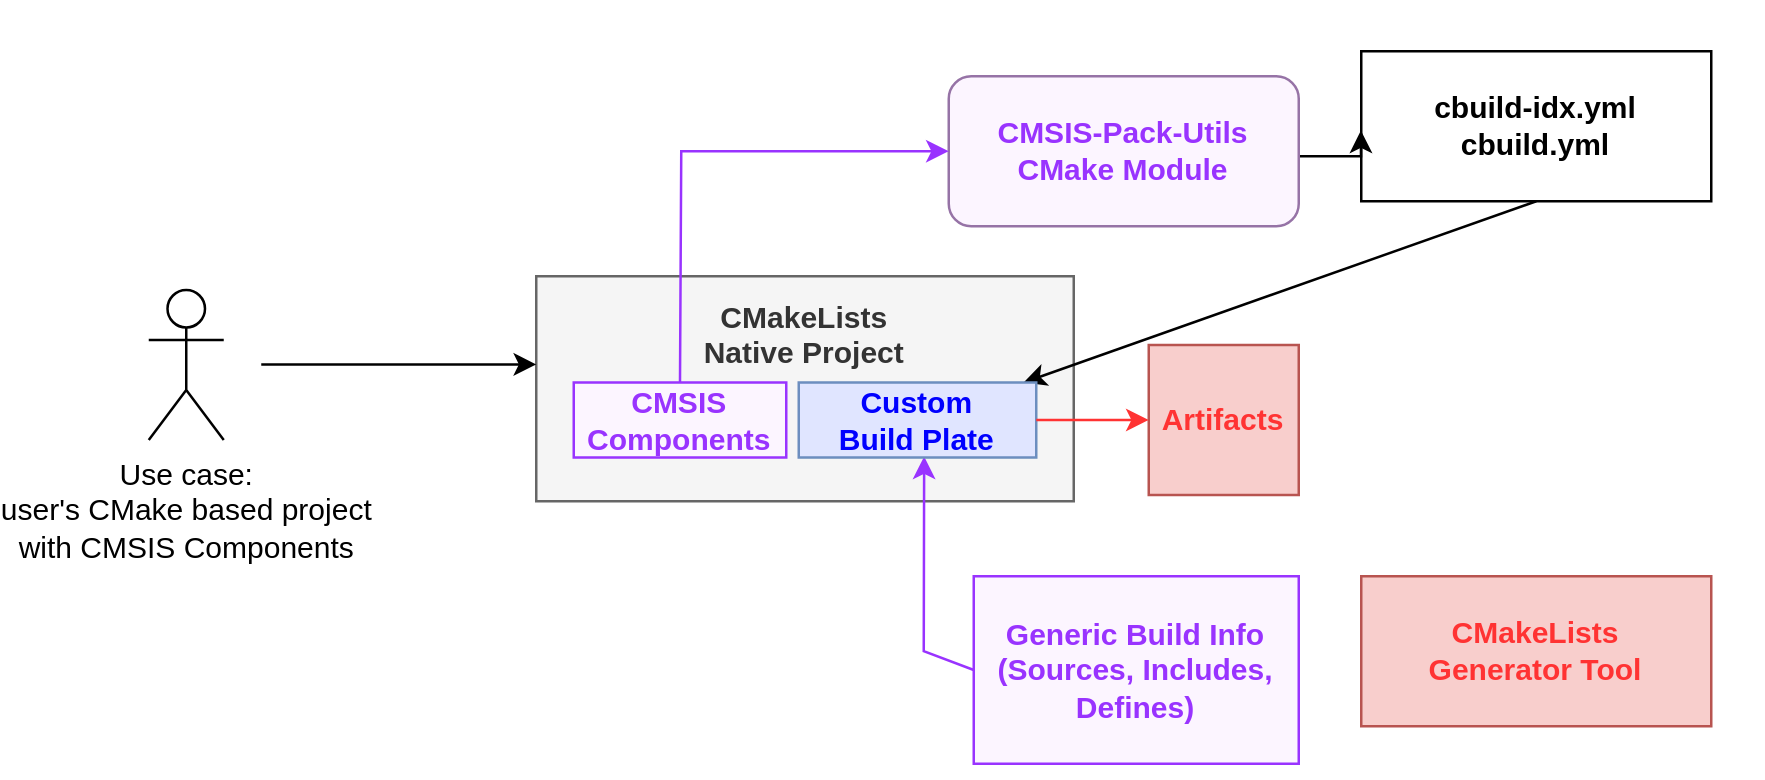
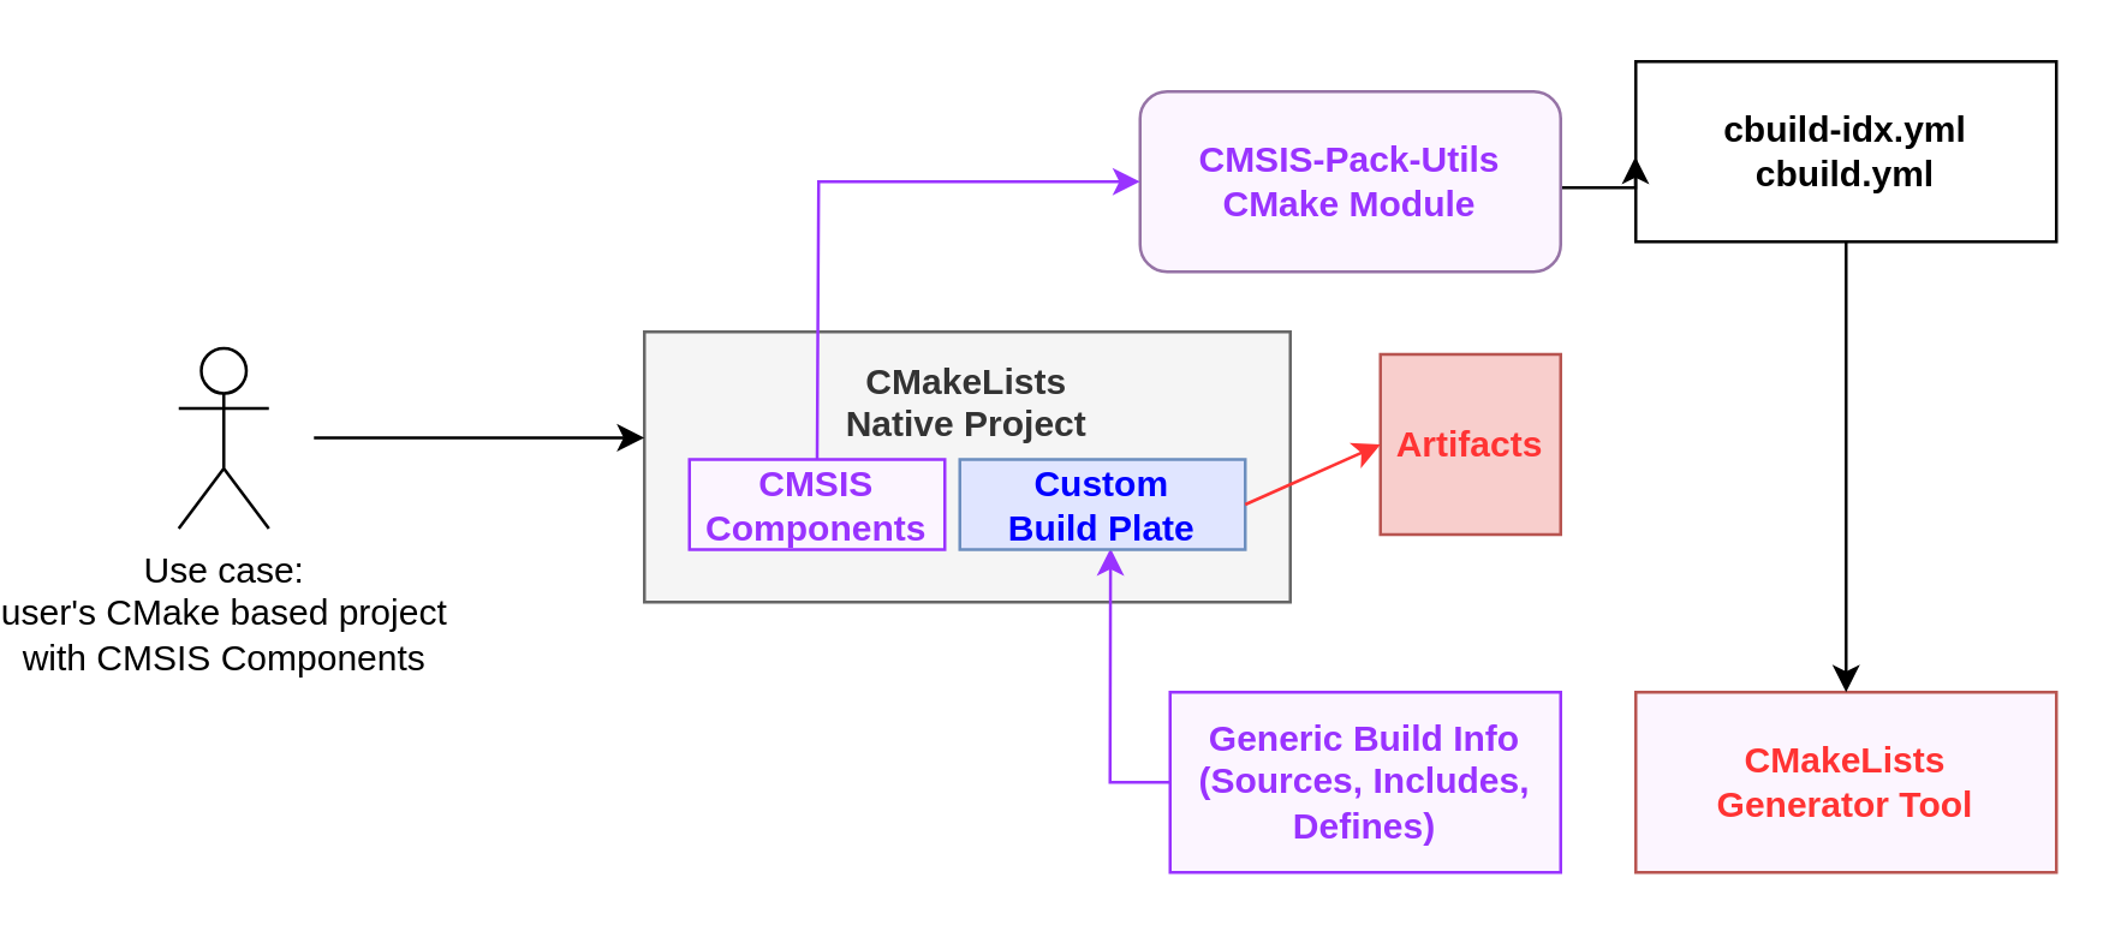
- <mxCell id="10" value="" style="endArrow=classic;html=1;rounded=0;exitX=0.5;exitY=1;exitDx=0;exitDy=0;" parent="1" source="3" target="13" edge="1"><mxGeometry width="50" height="50" relative="1" as="geometry"><mxPoint x="610" y="120" as="sourcePoint" /><mxPoint x="660" y="70" as="targetPoint" /></mxGeometry></mxCell>
+ <mxCell id="10" value="" style="endArrow=classic;html=1;rounded=0;exitX=0.5;exitY=1;exitDx=0;exitDy=0;entryX=0.5;entryY=0;entryDx=0;entryDy=0;" parent="1" source="3" target="2" edge="1"><mxGeometry width="50" height="50" relative="1" as="geometry"><mxPoint x="610" y="120" as="sourcePoint" /><mxPoint x="660" y="70" as="targetPoint" /></mxGeometry></mxCell>
- <mxCell id="14" value="&lt;b style=&quot;border-color: var(--border-color);&quot;&gt;&lt;b style=&quot;border-color: var(--border-color);&quot;&gt;&lt;font style=&quot;border-color: var(--border-color);&quot; color=&quot;#ff3333&quot;&gt;Artifacts&lt;/font&gt;&lt;/b&gt;&lt;br style=&quot;border-color: var(--border-color);&quot;&gt;&lt;/b&gt;" style="rounded=0;whiteSpace=wrap;html=1;fillColor=#f8cecc;strokeColor=#b85450;" parent="1" vertex="1"><mxGeometry x="420" y="137.5" width="60" height="60" as="geometry" /></mxCell>
+ <mxCell id="14" value="&lt;b style=&quot;border-color: var(--border-color);&quot;&gt;&lt;b style=&quot;border-color: var(--border-color);&quot;&gt;&lt;font style=&quot;border-color: var(--border-color);&quot; color=&quot;#ff3333&quot;&gt;Artifacts&lt;/font&gt;&lt;/b&gt;&lt;br style=&quot;border-color: var(--border-color);&quot;&gt;&lt;/b&gt;" style="rounded=0;whiteSpace=wrap;html=1;fillColor=#f8cecc;strokeColor=#b85450;" parent="1" vertex="1"><mxGeometry x="420" y="117.5" width="60" height="60" as="geometry" /></mxCell>
- <mxCell id="2" value="&lt;b&gt;&lt;font color=&quot;#ff3333&quot;&gt;CMakeLists&lt;br&gt;Generator Tool&lt;/font&gt;&lt;br&gt;&lt;/b&gt;" style="rounded=0;whiteSpace=wrap;html=1;fillColor=#f8cecc;strokeColor=#b85450;" parent="1" vertex="1"><mxGeometry x="505" y="230" width="140" height="60" as="geometry" /></mxCell>
+ <mxCell id="2" value="&lt;b&gt;&lt;font color=&quot;#ff3333&quot;&gt;CMakeLists&lt;br&gt;Generator Tool&lt;/font&gt;&lt;br&gt;&lt;/b&gt;" style="rounded=0;whiteSpace=wrap;html=1;fillColor=#fcf5ff;strokeColor=#b85450;" parent="1" vertex="1"><mxGeometry x="505" y="230" width="140" height="60" as="geometry" /></mxCell>
- <mxCell id="11" value="&lt;b style=&quot;border-color: var(--border-color);&quot;&gt;&lt;font color=&quot;#9933ff&quot;&gt;Generic Build Info&lt;br&gt;(Sources, Includes, Defines)&lt;/font&gt;&lt;br style=&quot;border-color: var(--border-color);&quot;&gt;&lt;/b&gt;" style="rounded=0;whiteSpace=wrap;html=1;fillColor=#fcf5ff;strokeColor=#9933FF;" parent="1" vertex="1"><mxGeometry x="350" y="230" width="130" height="75" as="geometry" /></mxCell>
+ <mxCell id="11" value="&lt;b style=&quot;border-color: var(--border-color);&quot;&gt;&lt;font color=&quot;#9933ff&quot;&gt;Generic Build Info&lt;br&gt;(Sources, Includes, Defines)&lt;/font&gt;&lt;br style=&quot;border-color: var(--border-color);&quot;&gt;&lt;/b&gt;" style="rounded=0;whiteSpace=wrap;html=1;fillColor=#fcf5ff;strokeColor=#9933FF;" parent="1" vertex="1"><mxGeometry x="350" y="230" width="130" height="60" as="geometry" /></mxCell>
